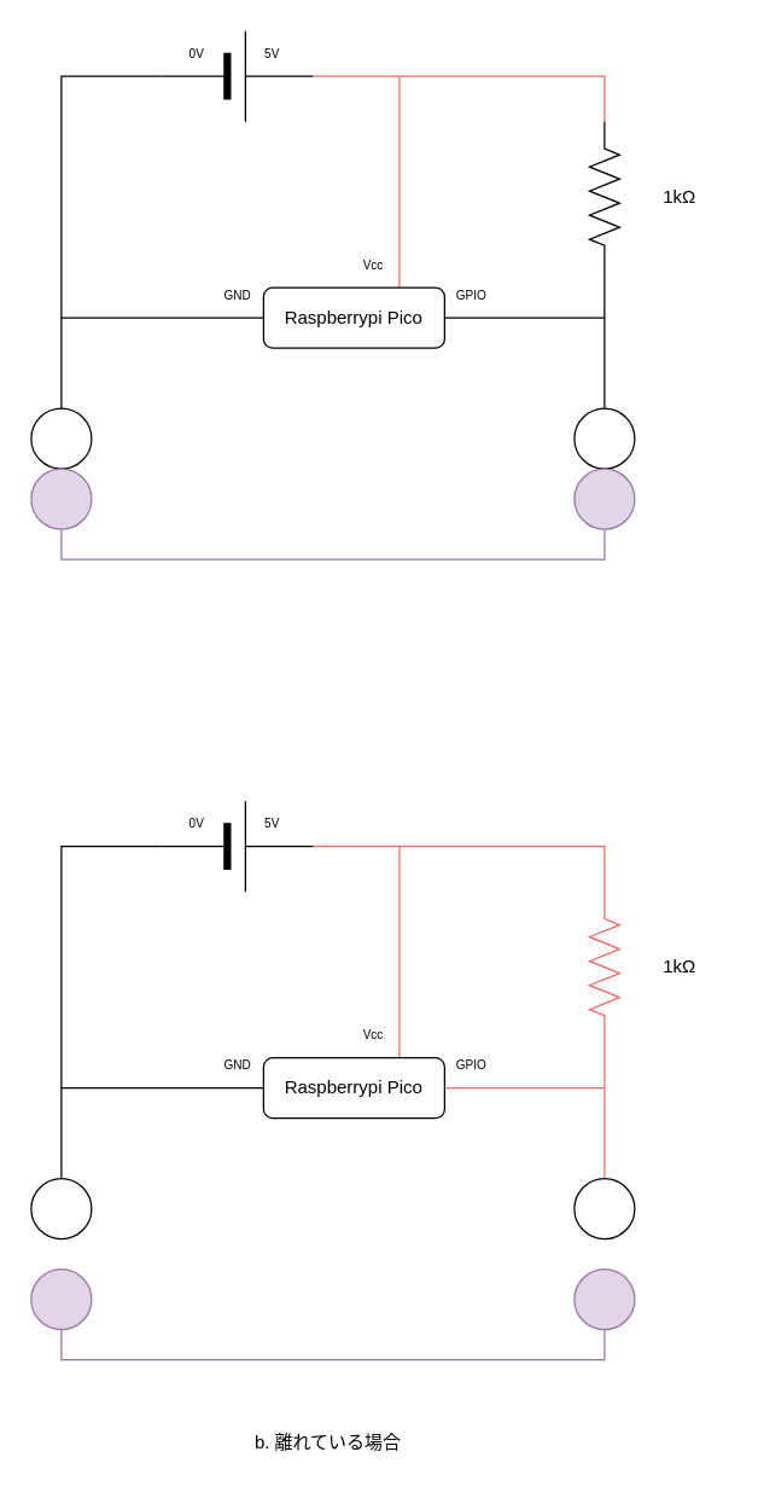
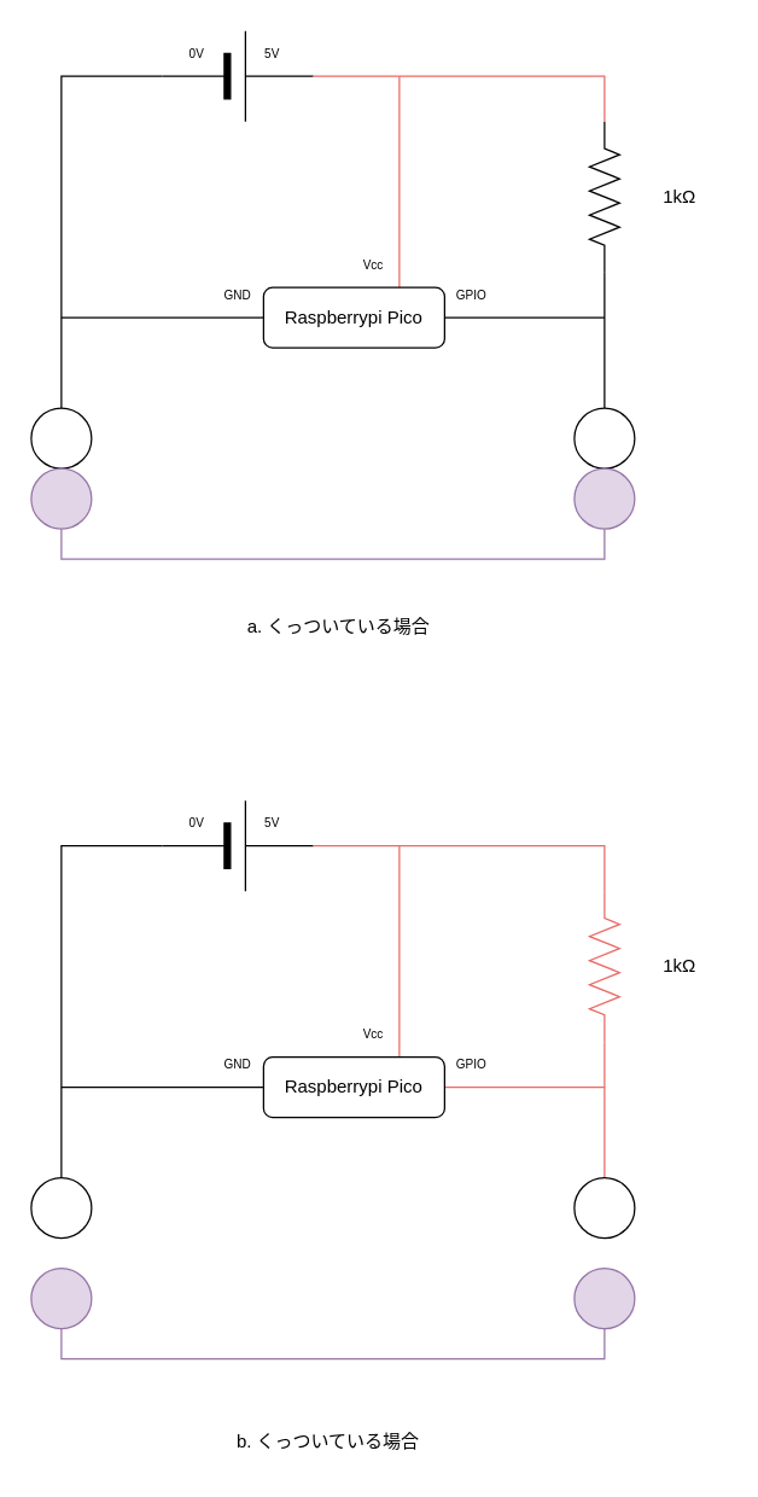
+ <mxCell id="42" value="a. くっついている場合" style="text;html=1;align=center;verticalAlign=middle;whiteSpace=wrap;rounded=0;" vertex="1" parent="1"><mxGeometry x="154" y="400" width="140" height="30" as="geometry" /></mxCell>
- <mxCell id="43" value="b. 離れている場合" style="text;html=1;align=center;verticalAlign=middle;whiteSpace=wrap;rounded=0;" vertex="1" parent="1"><mxGeometry x="147" y="940" width="140" height="30" as="geometry" /></mxCell>
+ <mxCell id="43" value="b. くっついている場合" style="text;html=1;align=center;verticalAlign=middle;whiteSpace=wrap;rounded=0;" vertex="1" parent="1"><mxGeometry x="147" y="940" width="140" height="30" as="geometry" /></mxCell>
